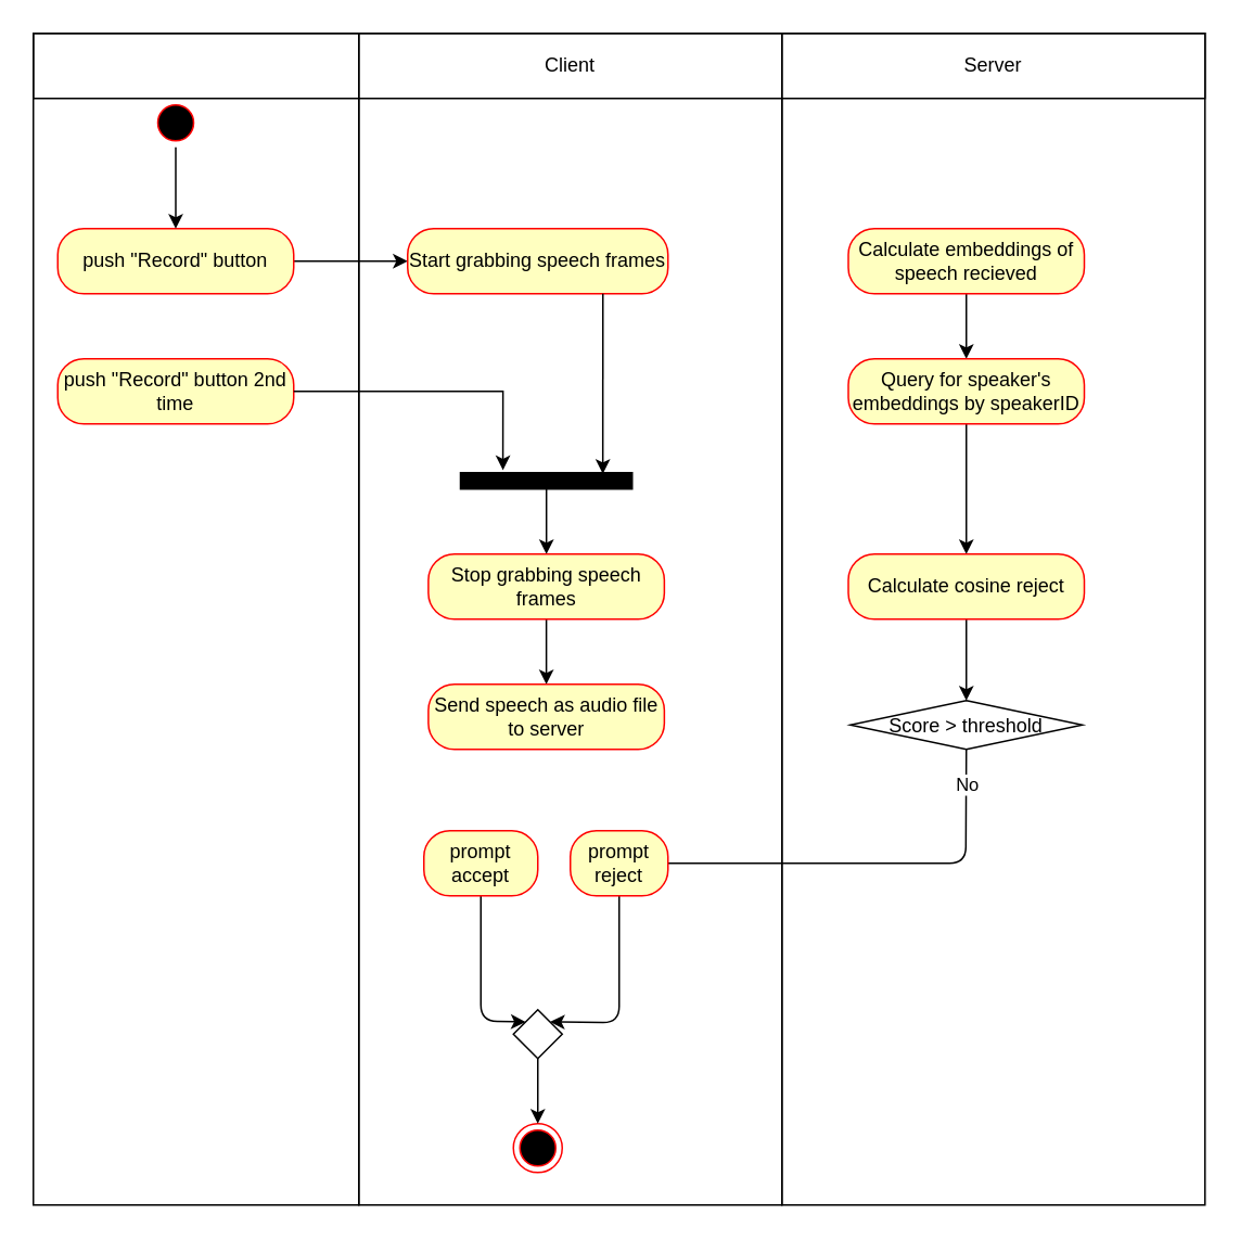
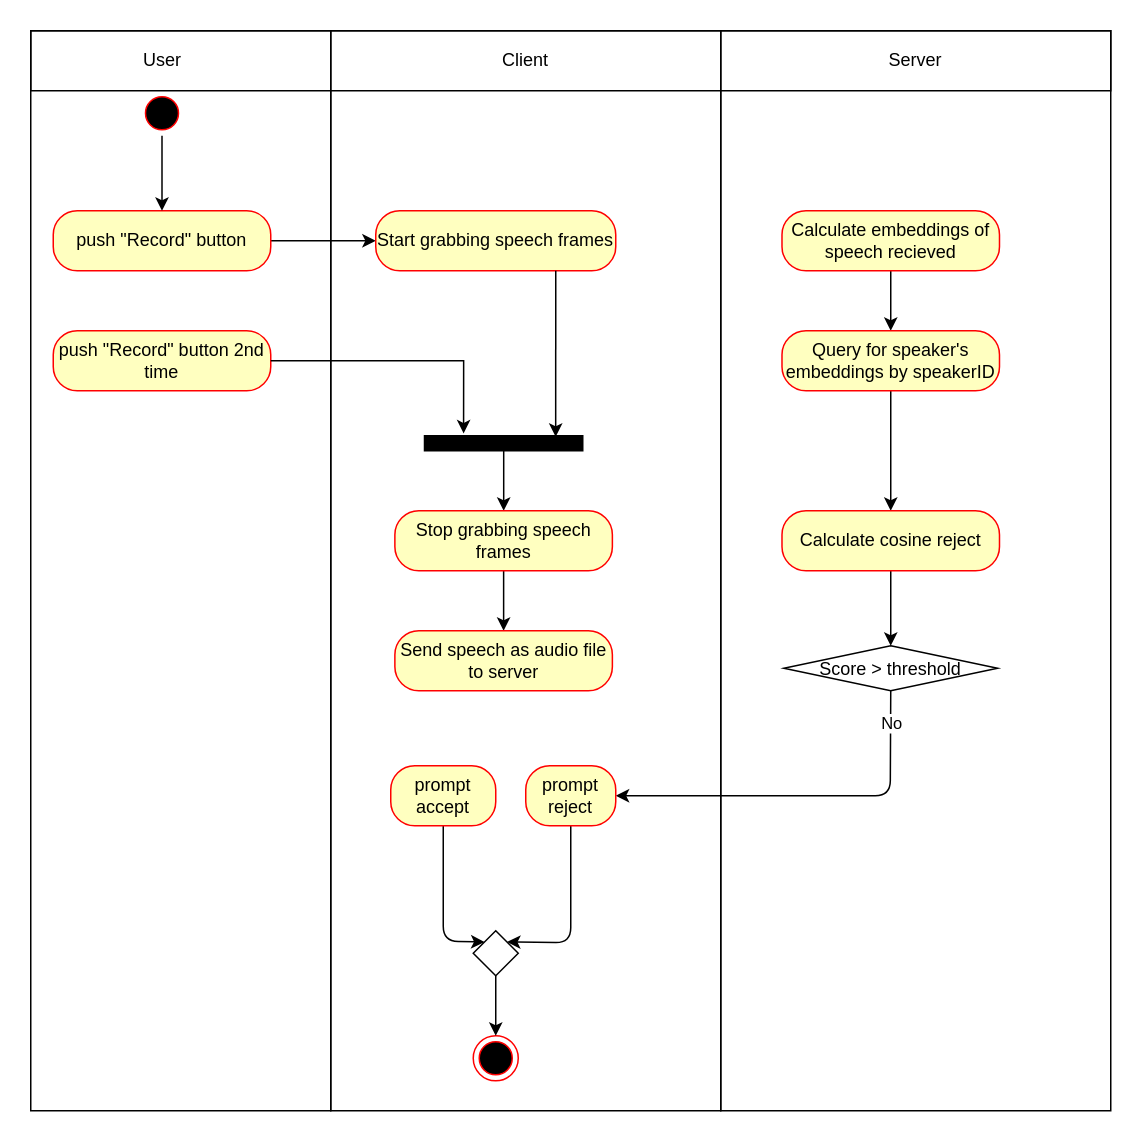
+ <mxCell id="35" value="User" style="text;html=1;align=center;verticalAlign=middle;whiteSpace=wrap;rounded=0;" vertex="1" parent="1"><mxGeometry x="77.5" y="25" width="60" height="30" as="geometry" /></mxCell>
- <mxCell id="24" style="edgeStyle=none;html=1;exitX=0.5;exitY=1;exitDx=0;exitDy=0;entryX=1;entryY=0.5;entryDx=0;entryDy=0;endArrow=none;" edge="1" parent="1" source="26" target="30"><mxGeometry relative="1" as="geometry"><Array as="points"><mxPoint x="593" y="530" /></Array></mxGeometry></mxCell>
+ <mxCell id="24" style="edgeStyle=none;html=1;exitX=0.5;exitY=1;exitDx=0;exitDy=0;entryX=1;entryY=0.5;entryDx=0;entryDy=0;" edge="1" parent="1" source="26" target="30"><mxGeometry relative="1" as="geometry"><Array as="points"><mxPoint x="593" y="530" /></Array></mxGeometry></mxCell>
